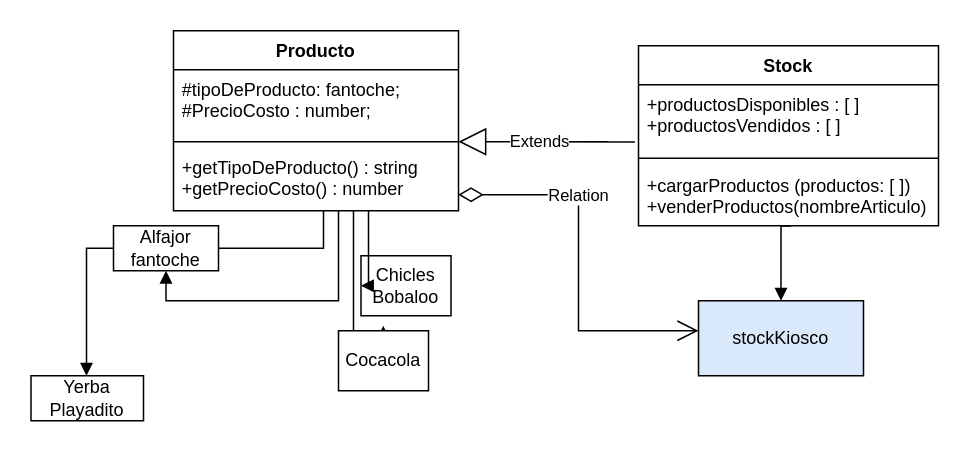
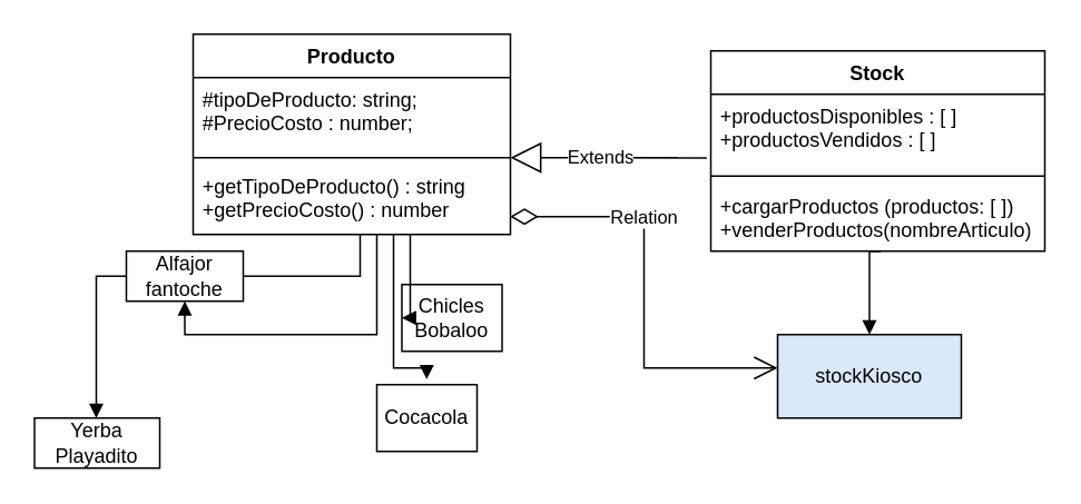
- <mxCell id="3" value="#tipoDeProducto: fantoche;&lt;br&gt;#PrecioCosto : number;" style="text;strokeColor=none;fillColor=none;align=left;verticalAlign=top;spacingLeft=4;spacingRight=4;overflow=hidden;rotatable=0;points=[[0,0.5],[1,0.5]];portConstraint=eastwest;whiteSpace=wrap;html=1;" vertex="1" parent="2"><mxGeometry y="26" width="190" height="44" as="geometry" /></mxCell>
+ <mxCell id="3" value="#tipoDeProducto: string;&lt;br&gt;#PrecioCosto : number;" style="text;strokeColor=none;fillColor=none;align=left;verticalAlign=top;spacingLeft=4;spacingRight=4;overflow=hidden;rotatable=0;points=[[0,0.5],[1,0.5]];portConstraint=eastwest;whiteSpace=wrap;html=1;" vertex="1" parent="2"><mxGeometry y="26" width="190" height="44" as="geometry" /></mxCell>
- <mxCell id="19" value="Cocacola" style="html=1;whiteSpace=wrap;" vertex="1" parent="1"><mxGeometry x="225" y="220" width="60" height="40" as="geometry" /></mxCell>
+ <mxCell id="19" value="Cocacola" style="html=1;whiteSpace=wrap;" vertex="1" parent="1"><mxGeometry x="225" y="230" width="60" height="40" as="geometry" /></mxCell>
